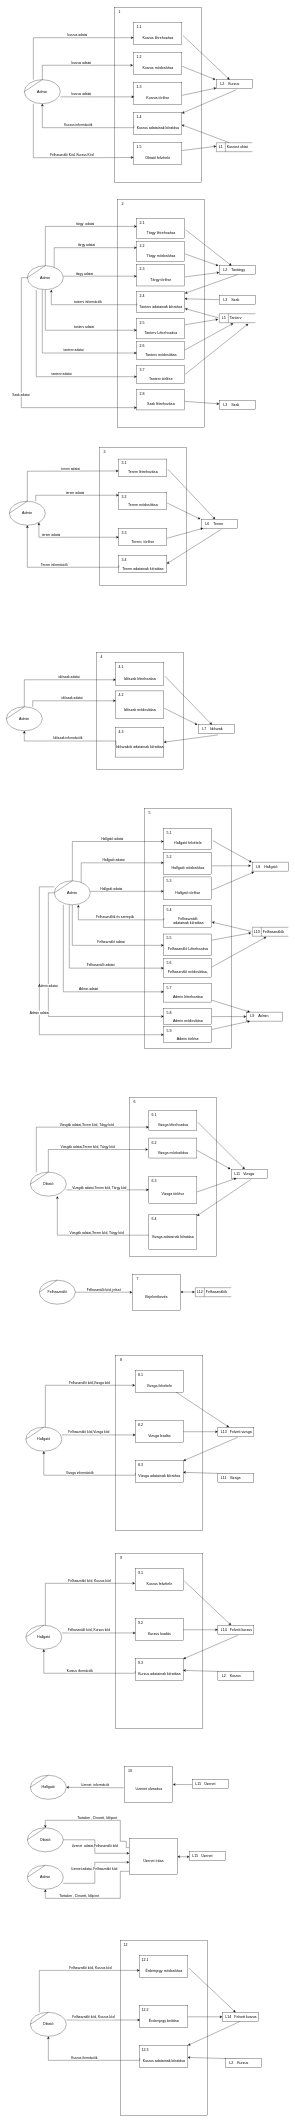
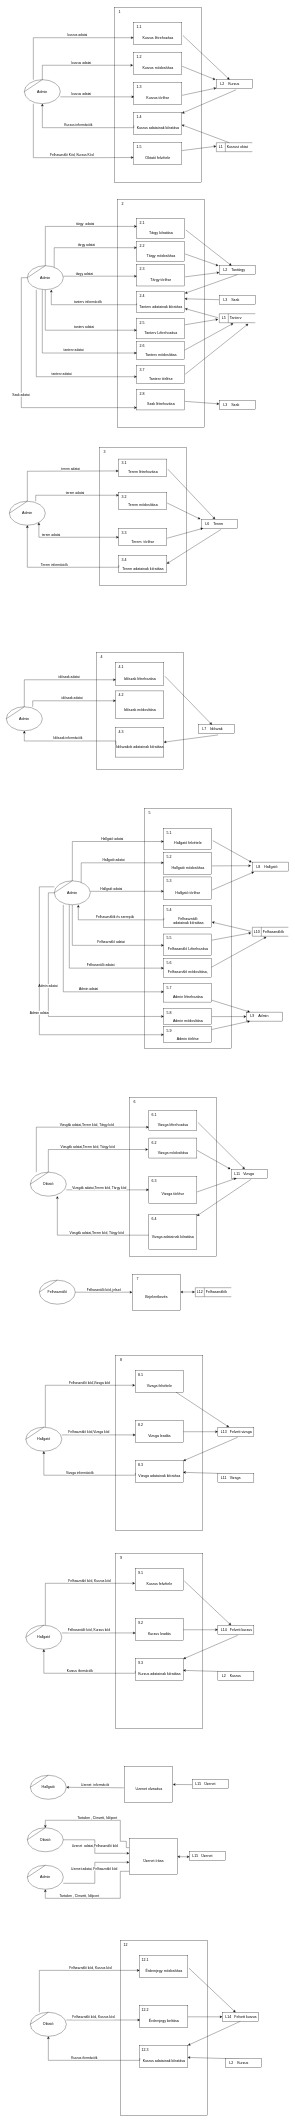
- <mxCell id="41" value="Tárgy létrehozása" style="html=1;dashed=0;whitespace=wrap;shape=mxgraph.dfd.process2;align=center;container=1;collapsible=0;spacingTop=30;" vertex="1" parent="38"><mxGeometry x="65" y="62.606" width="160" height="65.705" as="geometry" /></mxCell>
+ <mxCell id="41" value="Tárgy kiíratása" style="html=1;dashed=0;whitespace=wrap;shape=mxgraph.dfd.process2;align=center;container=1;collapsible=0;spacingTop=30;" vertex="1" parent="38"><mxGeometry x="65" y="62.606" width="160" height="65.705" as="geometry" /></mxCell>
- <mxCell id="132" value="" style="endArrow=classic;html=1;rounded=0;verticalAlign=bottom;exitX=1.005;exitY=0.619;exitDx=0;exitDy=0;exitPerimeter=0;entryX=-0.025;entryY=0;entryDx=0;entryDy=0;entryPerimeter=0;" edge="1" parent="1" source="124" target="116"><mxGeometry width="50" height="50" relative="1" as="geometry"><mxPoint x="180" y="2605" as="sourcePoint" /><mxPoint x="300" y="2605" as="targetPoint" /></mxGeometry></mxCell>
- <mxCell id="306" value="10" style="text;html=1;strokeColor=none;fillColor=none;align=center;verticalAlign=middle;whiteSpace=wrap;rounded=0;connectable=0;allowArrows=0;editable=1;movable=0;resizable=0;rotatable=0;deletable=0;locked=0;cloneable=0;" vertex="1" parent="305"><mxGeometry width="35" height="30" as="geometry" /></mxCell>
